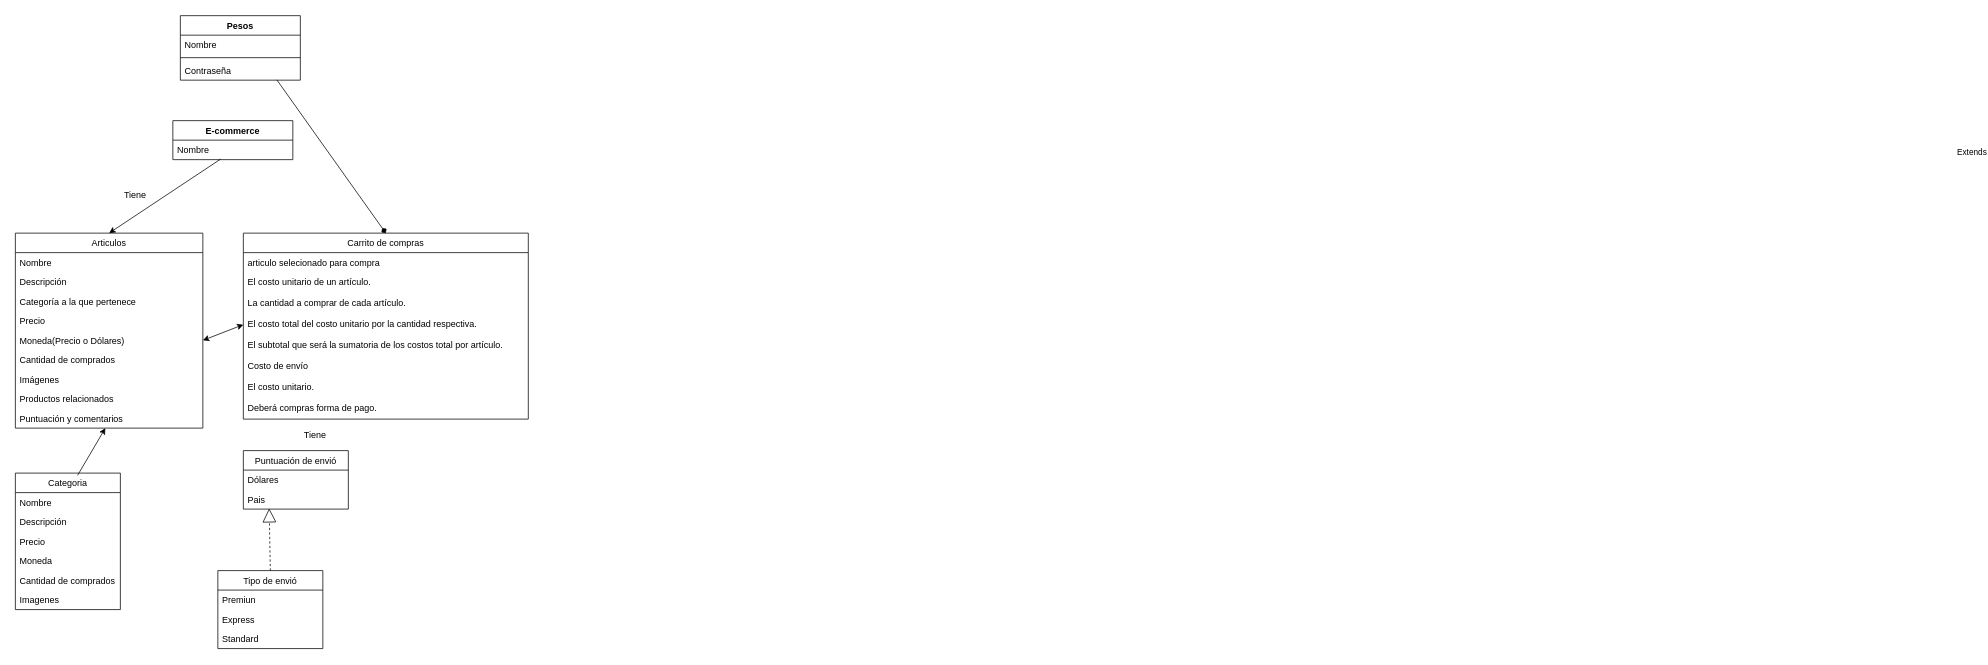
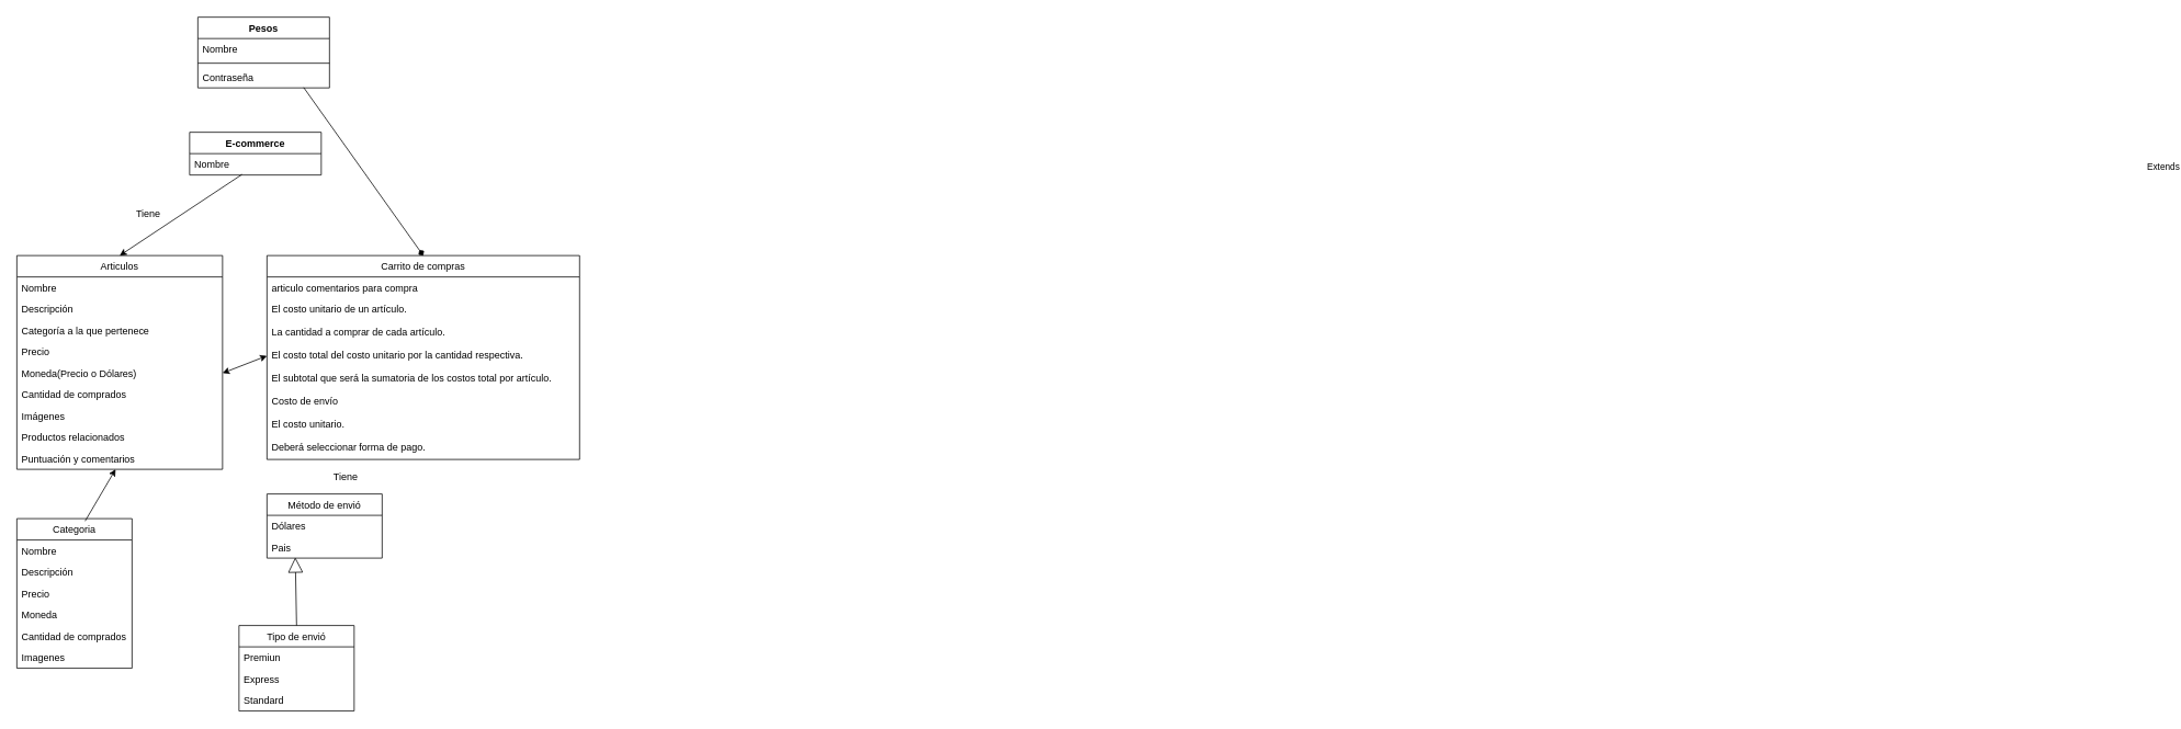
- <mxCell id="17" value="articulo selecionado para compra" style="text;strokeColor=none;fillColor=none;align=left;verticalAlign=top;spacingLeft=4;spacingRight=4;overflow=hidden;rotatable=0;points=[[0,0.5],[1,0.5]];portConstraint=eastwest;" vertex="1" parent="16"><mxGeometry y="26" width="380" height="26" as="geometry" /></mxCell>
+ <mxCell id="17" value="articulo comentarios para compra" style="text;strokeColor=none;fillColor=none;align=left;verticalAlign=top;spacingLeft=4;spacingRight=4;overflow=hidden;rotatable=0;points=[[0,0.5],[1,0.5]];portConstraint=eastwest;" vertex="1" parent="16"><mxGeometry y="26" width="380" height="26" as="geometry" /></mxCell>
- <mxCell id="24" value="Deberá compras forma de pago." style="text;strokeColor=none;fillColor=none;align=left;verticalAlign=top;spacingLeft=4;spacingRight=4;overflow=hidden;rotatable=0;points=[[0,0.5],[1,0.5]];portConstraint=eastwest;" vertex="1" parent="16"><mxGeometry y="220" width="380" height="28" as="geometry" /></mxCell>
+ <mxCell id="24" value="Deberá seleccionar forma de pago." style="text;strokeColor=none;fillColor=none;align=left;verticalAlign=top;spacingLeft=4;spacingRight=4;overflow=hidden;rotatable=0;points=[[0,0.5],[1,0.5]];portConstraint=eastwest;" vertex="1" parent="16"><mxGeometry y="220" width="380" height="28" as="geometry" /></mxCell>
- <mxCell id="31" value="Puntuación de envió" style="swimlane;fontStyle=0;childLayout=stackLayout;horizontal=1;startSize=26;fillColor=none;horizontalStack=0;resizeParent=1;resizeParentMax=0;resizeLast=0;collapsible=1;marginBottom=0;" vertex="1" parent="1"><mxGeometry x="324" y="600" width="140" height="78" as="geometry" /></mxCell>
+ <mxCell id="31" value="Método de envió" style="swimlane;fontStyle=0;childLayout=stackLayout;horizontal=1;startSize=26;fillColor=none;horizontalStack=0;resizeParent=1;resizeParentMax=0;resizeLast=0;collapsible=1;marginBottom=0;" vertex="1" parent="1"><mxGeometry x="324" y="600" width="140" height="78" as="geometry" /></mxCell>
- <mxCell id="38" value="Extends" style="endArrow=block;endSize=16;endFill=0;html=1;exitX=0.5;exitY=0;exitDx=0;exitDy=0;entryX=0.246;entryY=0.968;entryDx=0;entryDy=0;entryPerimeter=0;dashed=1;" edge="1" parent="1" source="34" target="33"><mxGeometry x="1" y="-1291" width="160" relative="1" as="geometry"><mxPoint x="480" y="730" as="sourcePoint" /><mxPoint x="640" y="730" as="targetPoint" /><mxPoint x="980" y="-451" as="offset" /></mxGeometry></mxCell>
+ <mxCell id="38" value="Extends" style="endArrow=block;endSize=16;endFill=0;html=1;exitX=0.5;exitY=0;exitDx=0;exitDy=0;entryX=0.246;entryY=0.968;entryDx=0;entryDy=0;entryPerimeter=0;" edge="1" parent="1" source="34" target="33"><mxGeometry x="1" y="-1291" width="160" relative="1" as="geometry"><mxPoint x="480" y="730" as="sourcePoint" /><mxPoint x="640" y="730" as="targetPoint" /><mxPoint x="980" y="-451" as="offset" /></mxGeometry></mxCell>
